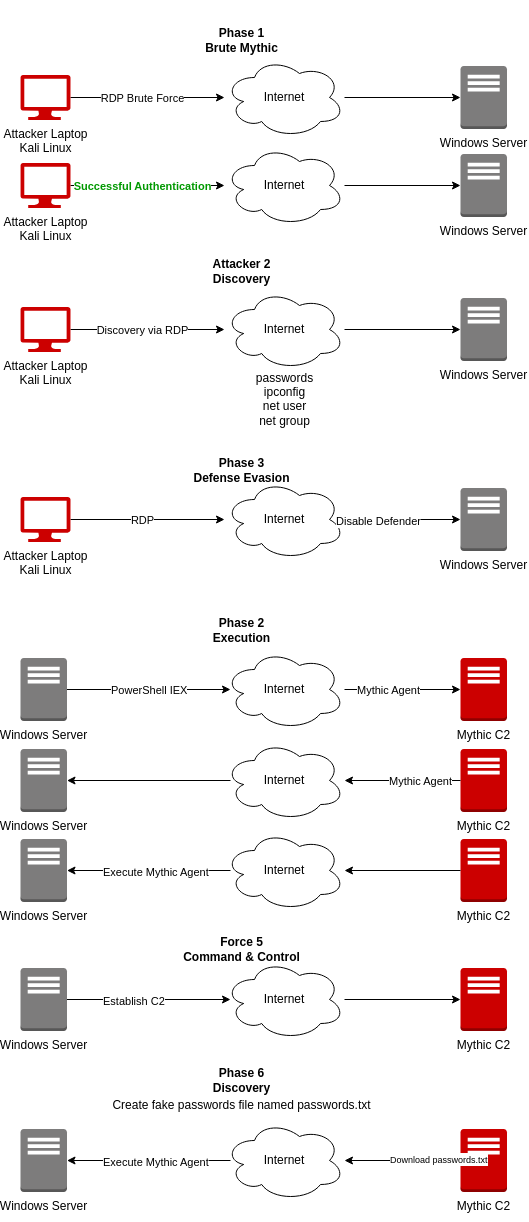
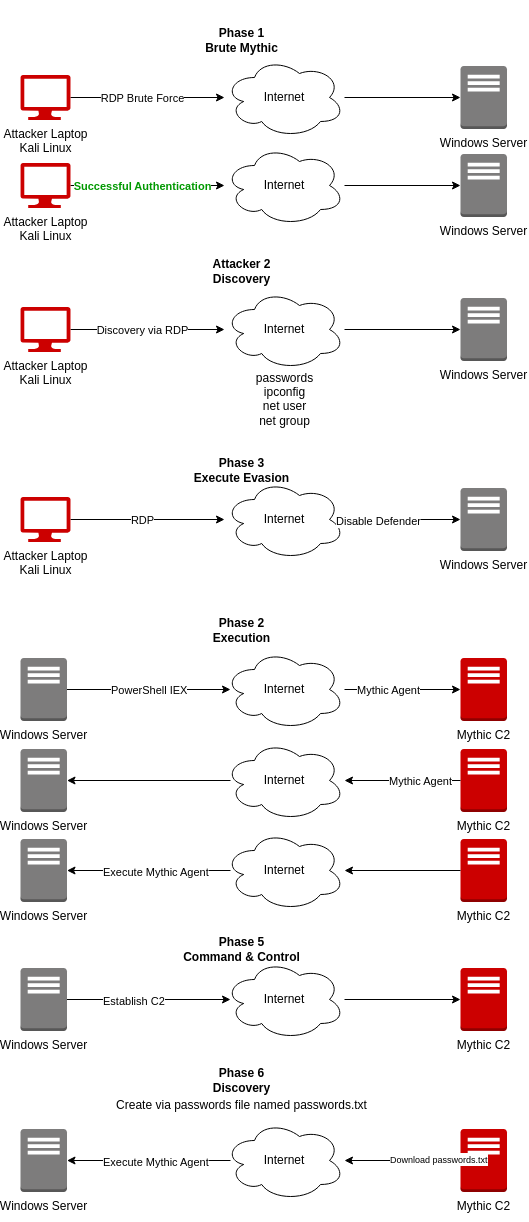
- <mxCell id="23" value="Phase 3&lt;br&gt;Defense Evasion" style="text;html=1;align=center;verticalAlign=middle;resizable=0;points=[];autosize=1;strokeColor=none;fillColor=none;fontStyle=1" vertex="1" parent="1"><mxGeometry x="186" y="449.5" width="110" height="40" as="geometry" /></mxCell>
+ <mxCell id="23" value="Phase 3&lt;br&gt;Execute Evasion" style="text;html=1;align=center;verticalAlign=middle;resizable=0;points=[];autosize=1;strokeColor=none;fillColor=none;fontStyle=1" vertex="1" parent="1"><mxGeometry x="186" y="449.5" width="110" height="40" as="geometry" /></mxCell>
- <mxCell id="51" value="Force 5&lt;br&gt;Command &amp;amp; Control" style="text;html=1;align=center;verticalAlign=middle;resizable=0;points=[];autosize=1;strokeColor=none;fillColor=none;fontStyle=1" vertex="1" parent="1"><mxGeometry x="176" y="929" width="130" height="40" as="geometry" /></mxCell>
+ <mxCell id="51" value="Phase 5&lt;br&gt;Command &amp;amp; Control" style="text;html=1;align=center;verticalAlign=middle;resizable=0;points=[];autosize=1;strokeColor=none;fillColor=none;fontStyle=1" vertex="1" parent="1"><mxGeometry x="176" y="929" width="130" height="40" as="geometry" /></mxCell>
- <mxCell id="58" value="Create fake passwords file named passwords.txt" style="text;html=1;align=center;verticalAlign=middle;resizable=0;points=[];autosize=1;strokeColor=none;fillColor=none;" vertex="1" parent="1"><mxGeometry x="101" y="1090" width="280" height="30" as="geometry" /></mxCell>
+ <mxCell id="58" value="Create via passwords file named passwords.txt" style="text;html=1;align=center;verticalAlign=middle;resizable=0;points=[];autosize=1;strokeColor=none;fillColor=none;" vertex="1" parent="1"><mxGeometry x="101" y="1090" width="280" height="30" as="geometry" /></mxCell>
